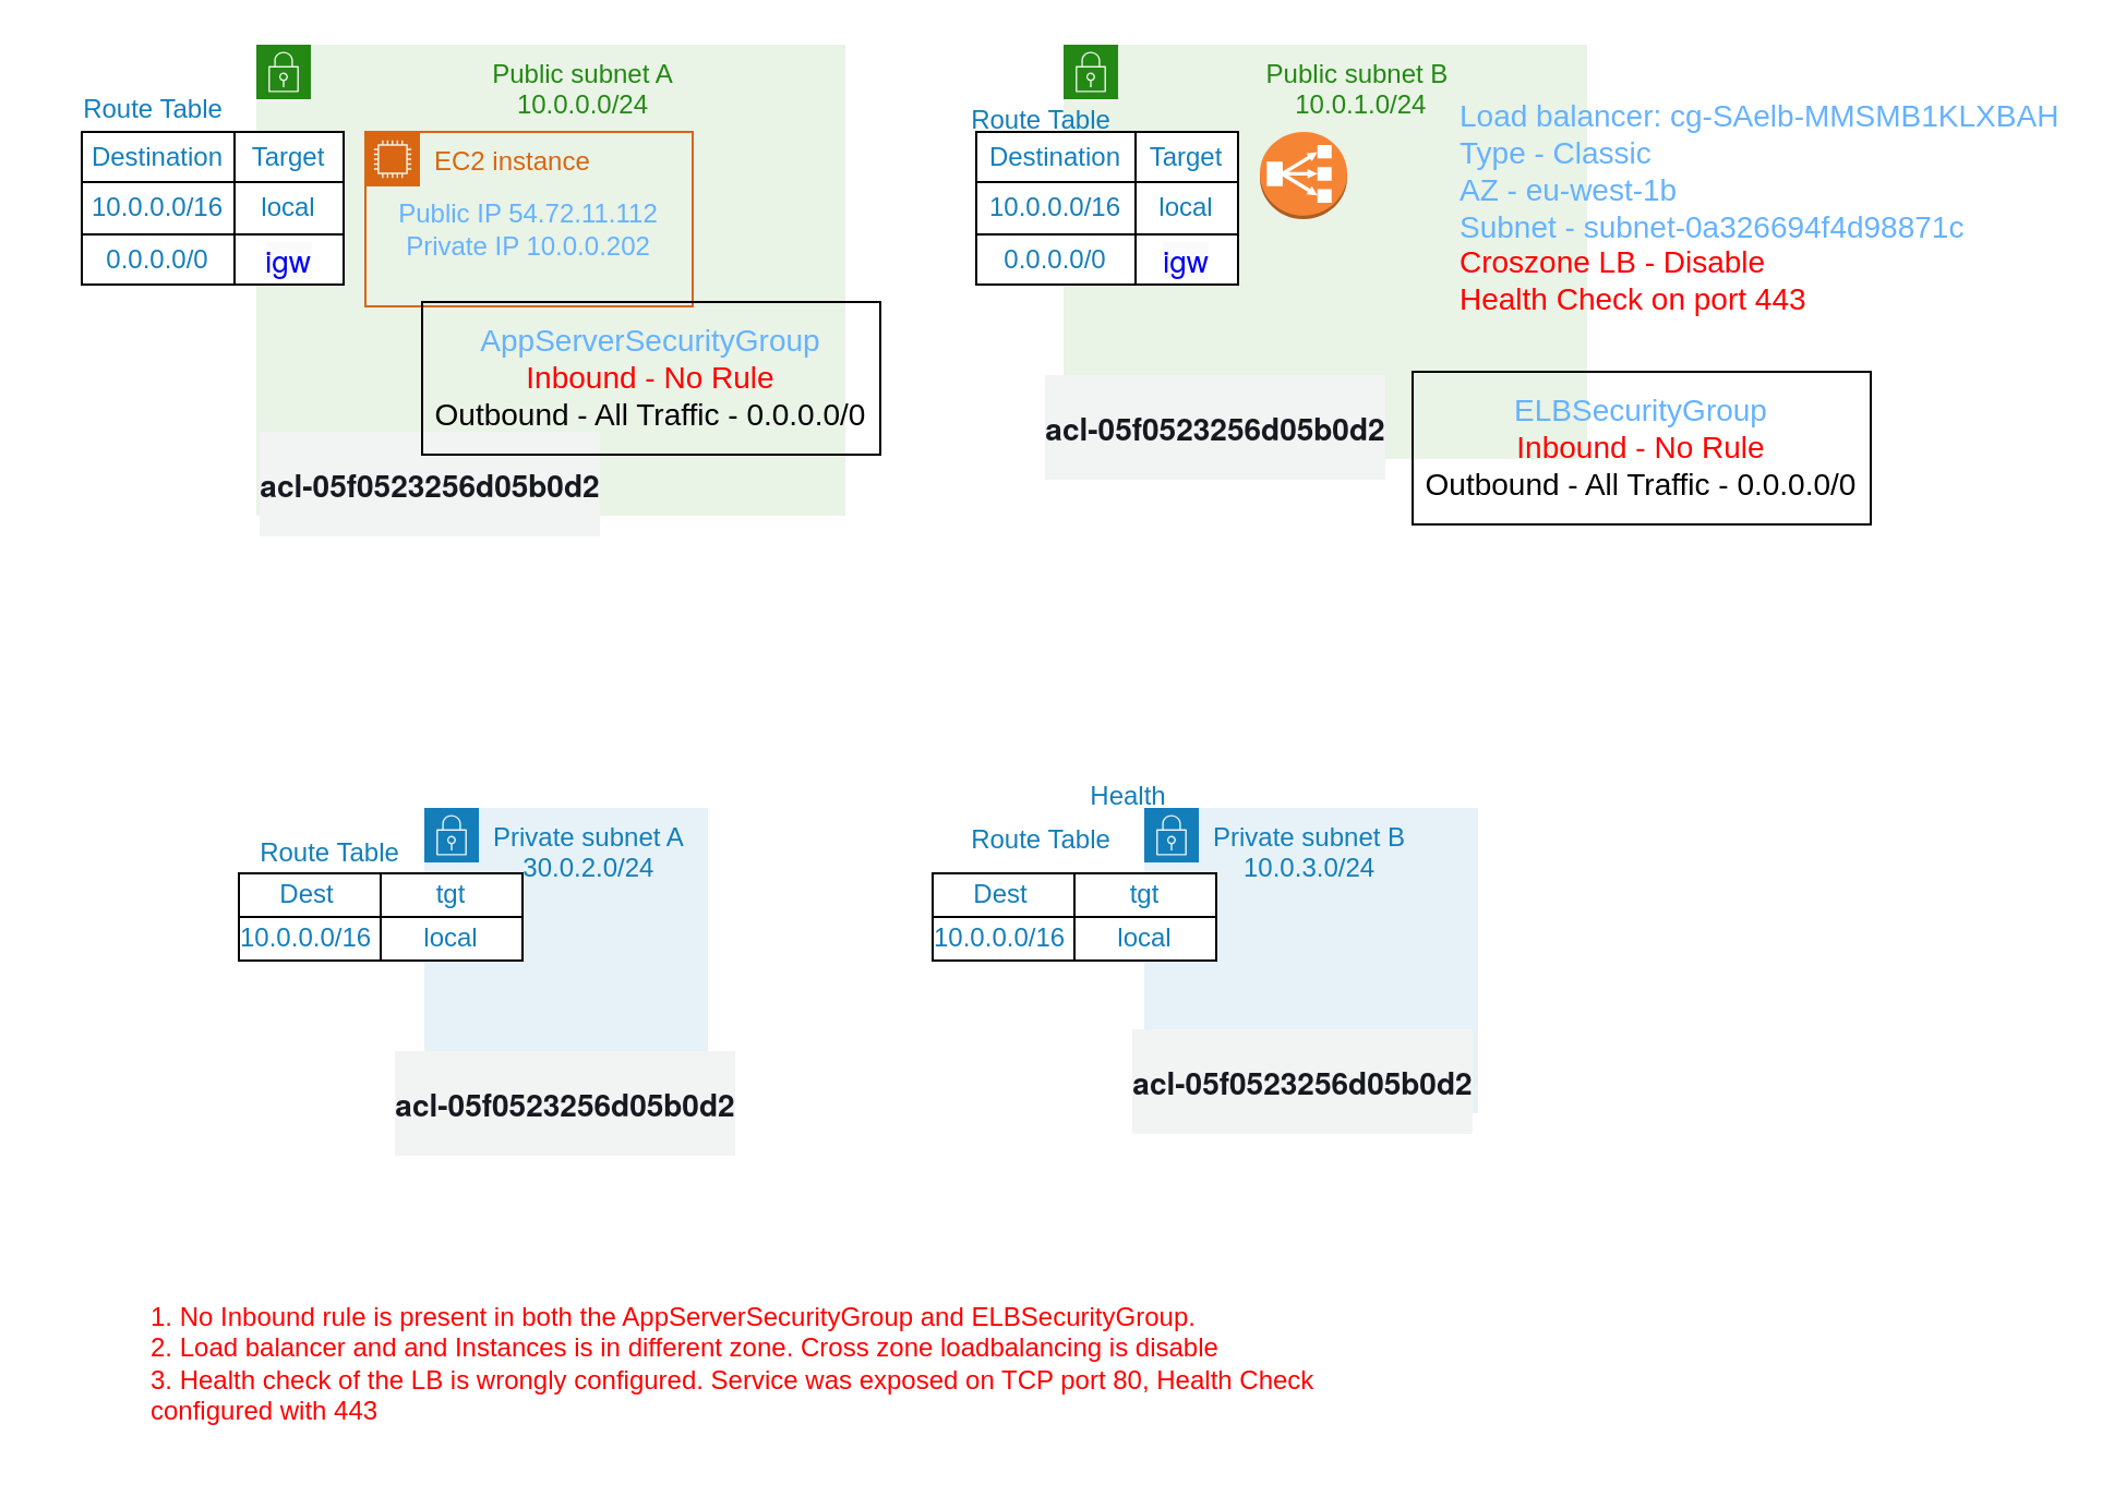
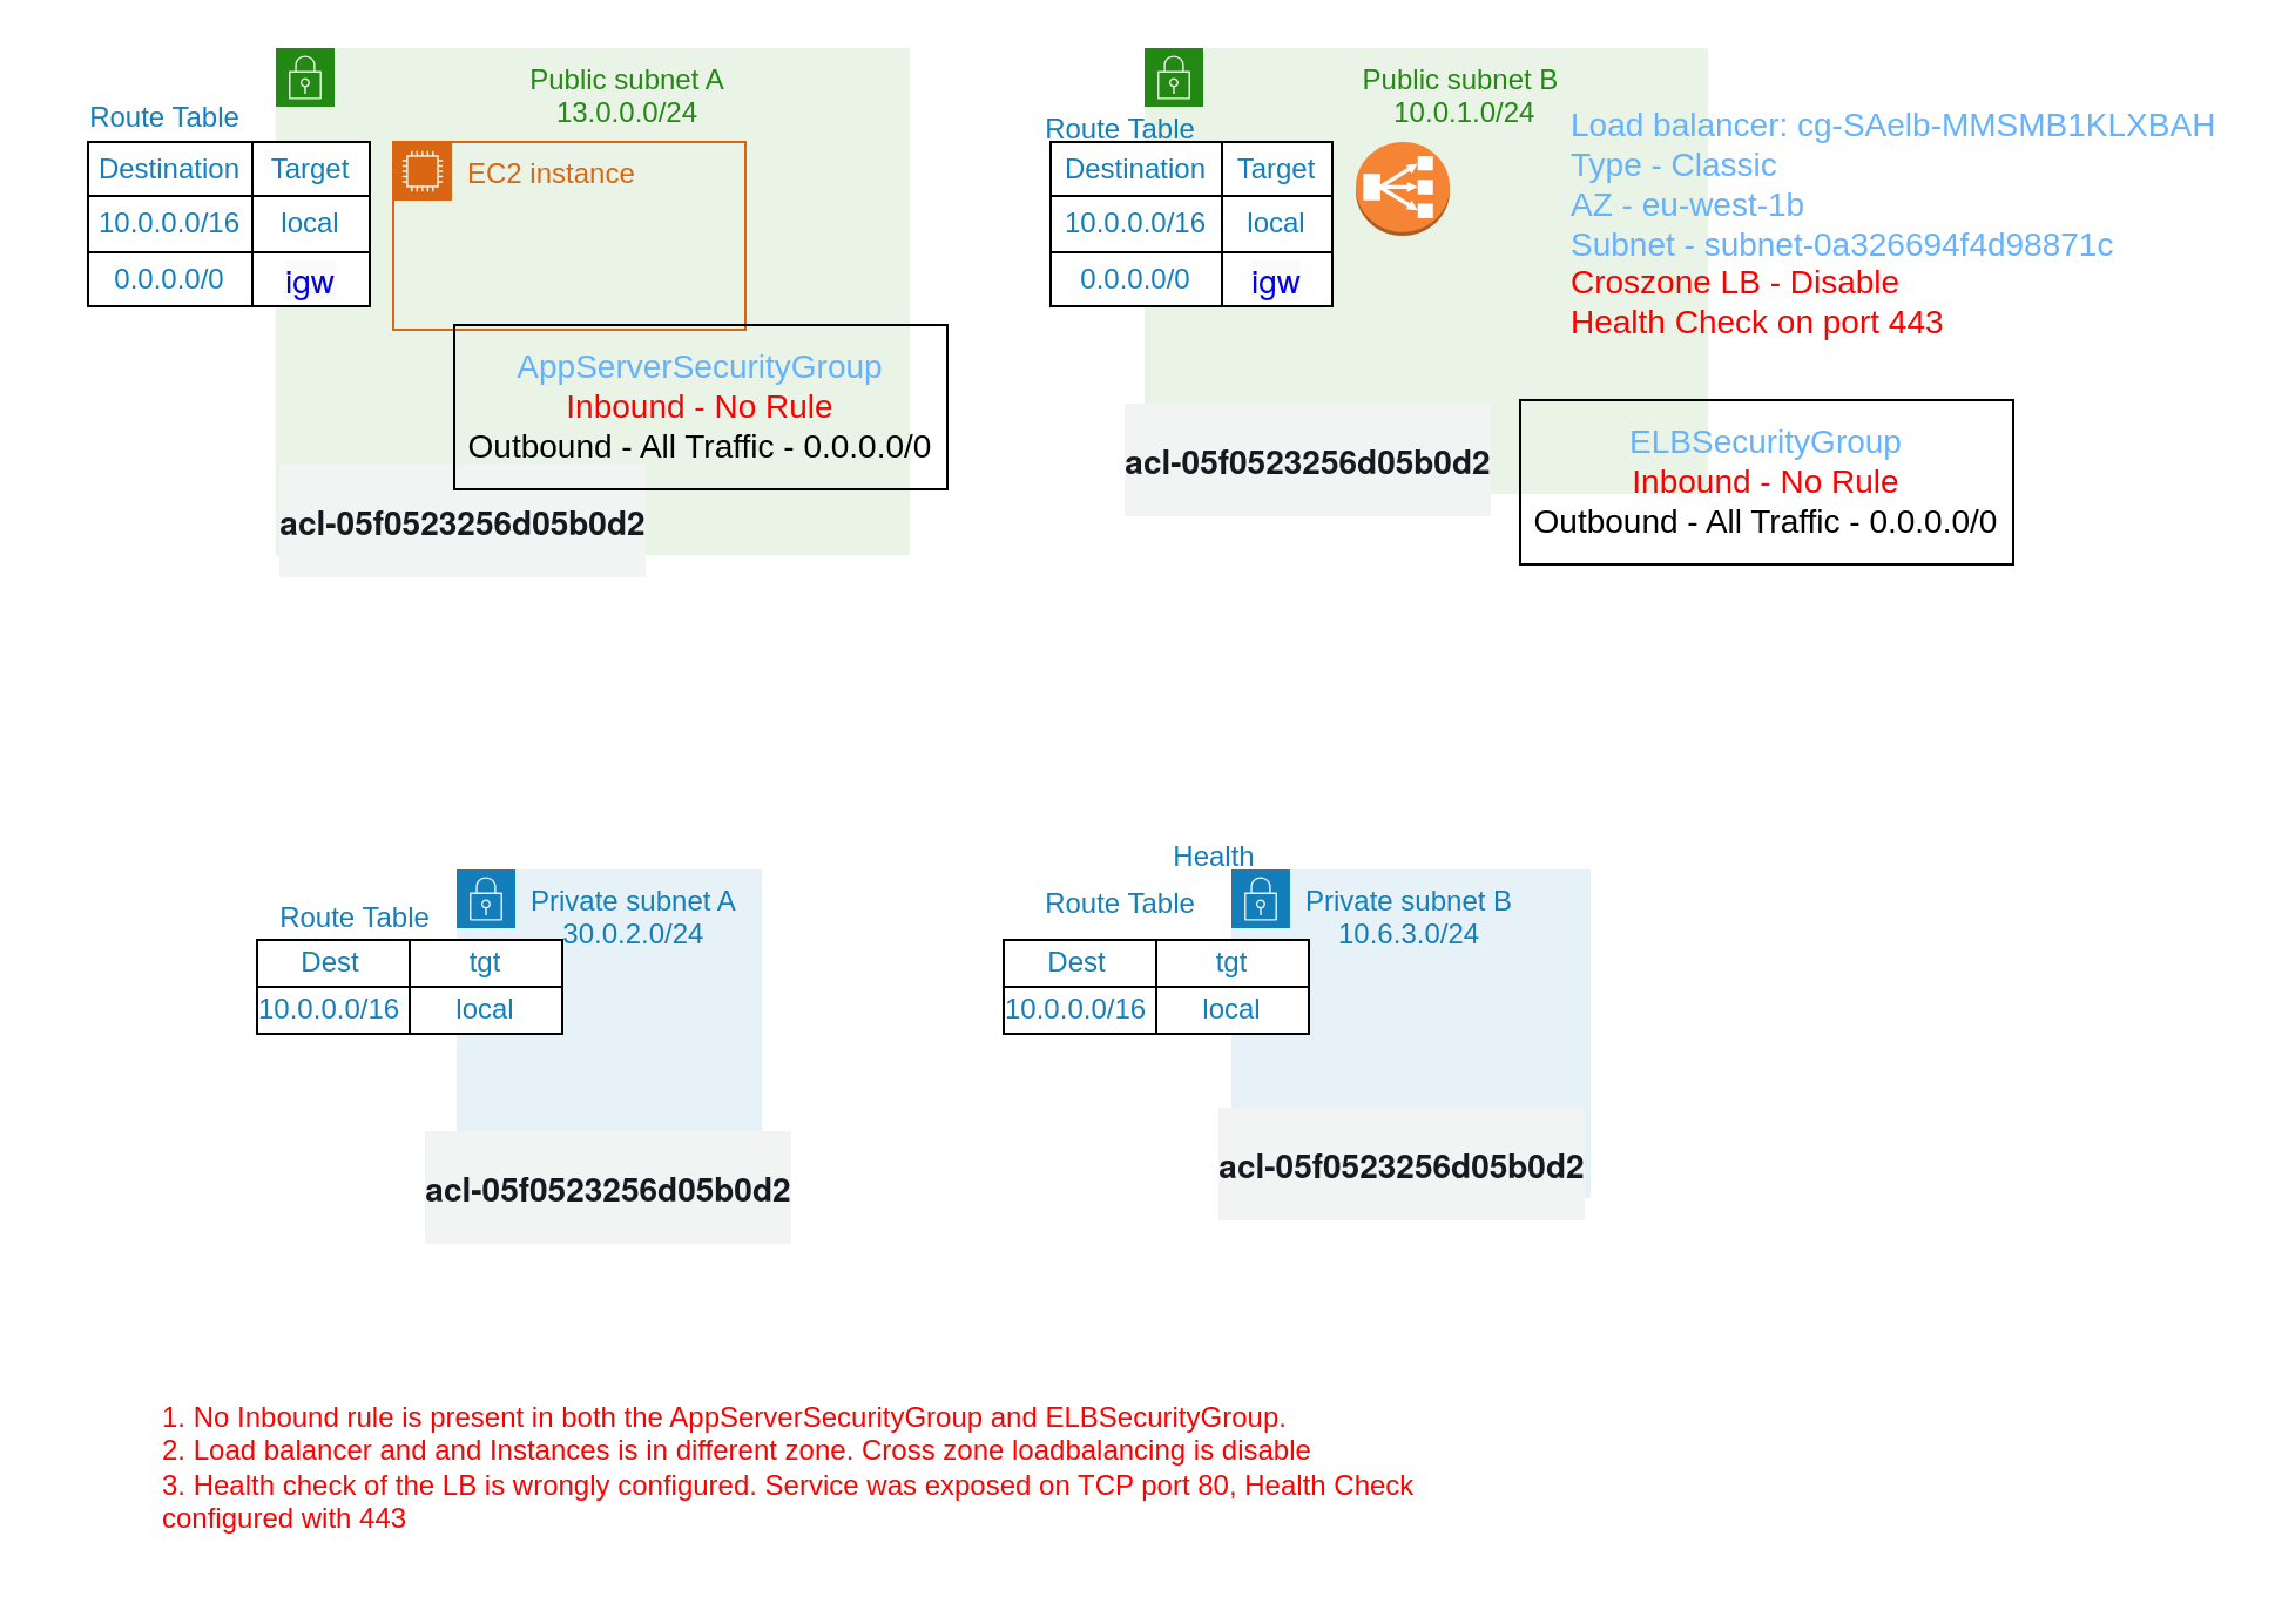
- <mxCell id="5" value="Public subnet A&lt;br&gt;10.0.0.0/24" style="points=[[0,0],[0.25,0],[0.5,0],[0.75,0],[1,0],[1,0.25],[1,0.5],[1,0.75],[1,1],[0.75,1],[0.5,1],[0.25,1],[0,1],[0,0.75],[0,0.5],[0,0.25]];outlineConnect=0;gradientColor=none;html=1;whiteSpace=wrap;fontSize=12;fontStyle=0;container=1;pointerEvents=0;collapsible=0;recursiveResize=0;shape=mxgraph.aws4.group;grIcon=mxgraph.aws4.group_security_group;grStroke=0;strokeColor=#248814;fillColor=#E9F3E6;verticalAlign=top;align=center;spacingLeft=30;fontColor=#248814;dashed=0;" vertex="1" parent="1"><mxGeometry x="117" y="20" width="270" height="216" as="geometry" /></mxCell>
+ <mxCell id="5" value="Public subnet A&lt;br&gt;13.0.0.0/24" style="points=[[0,0],[0.25,0],[0.5,0],[0.75,0],[1,0],[1,0.25],[1,0.5],[1,0.75],[1,1],[0.75,1],[0.5,1],[0.25,1],[0,1],[0,0.75],[0,0.5],[0,0.25]];outlineConnect=0;gradientColor=none;html=1;whiteSpace=wrap;fontSize=12;fontStyle=0;container=1;pointerEvents=0;collapsible=0;recursiveResize=0;shape=mxgraph.aws4.group;grIcon=mxgraph.aws4.group_security_group;grStroke=0;strokeColor=#248814;fillColor=#E9F3E6;verticalAlign=top;align=center;spacingLeft=30;fontColor=#248814;dashed=0;" vertex="1" parent="1"><mxGeometry x="117" y="20" width="270" height="216" as="geometry" /></mxCell>
- <mxCell id="7" value="Public IP 54.72.11.112&lt;br style=&quot;font-size: 12px;&quot;&gt;Private IP 10.0.0.202" style="text;html=1;strokeColor=none;fillColor=none;align=center;verticalAlign=middle;whiteSpace=wrap;rounded=0;fontSize=12;fontColor=#66B2FF;" vertex="1" parent="6"><mxGeometry y="30" width="150" height="30" as="geometry" /></mxCell>
- <mxCell id="3" value="&lt;div style=&quot;text-align: center;&quot;&gt;&lt;span style=&quot;background-color: initial;&quot;&gt;Private subnet B&lt;/span&gt;&lt;/div&gt;&lt;div style=&quot;text-align: center;&quot;&gt;&lt;span style=&quot;background-color: initial;&quot;&gt;10.0.3.0/24&lt;/span&gt;&lt;/div&gt;" style="points=[[0,0],[0.25,0],[0.5,0],[0.75,0],[1,0],[1,0.25],[1,0.5],[1,0.75],[1,1],[0.75,1],[0.5,1],[0.25,1],[0,1],[0,0.75],[0,0.5],[0,0.25]];outlineConnect=0;gradientColor=none;html=1;whiteSpace=wrap;fontSize=12;fontStyle=0;container=1;pointerEvents=0;collapsible=0;recursiveResize=0;shape=mxgraph.aws4.group;grIcon=mxgraph.aws4.group_security_group;grStroke=0;strokeColor=#147EBA;fillColor=#E6F2F8;verticalAlign=top;align=left;spacingLeft=30;fontColor=#147EBA;dashed=0;" vertex="1" parent="1"><mxGeometry x="524" y="370" width="153" height="140" as="geometry" /></mxCell>
+ <mxCell id="3" value="&lt;div style=&quot;text-align: center;&quot;&gt;&lt;span style=&quot;background-color: initial;&quot;&gt;Private subnet B&lt;/span&gt;&lt;/div&gt;&lt;div style=&quot;text-align: center;&quot;&gt;&lt;span style=&quot;background-color: initial;&quot;&gt;10.6.3.0/24&lt;/span&gt;&lt;/div&gt;" style="points=[[0,0],[0.25,0],[0.5,0],[0.75,0],[1,0],[1,0.25],[1,0.5],[1,0.75],[1,1],[0.75,1],[0.5,1],[0.25,1],[0,1],[0,0.75],[0,0.5],[0,0.25]];outlineConnect=0;gradientColor=none;html=1;whiteSpace=wrap;fontSize=12;fontStyle=0;container=1;pointerEvents=0;collapsible=0;recursiveResize=0;shape=mxgraph.aws4.group;grIcon=mxgraph.aws4.group_security_group;grStroke=0;strokeColor=#147EBA;fillColor=#E6F2F8;verticalAlign=top;align=left;spacingLeft=30;fontColor=#147EBA;dashed=0;" vertex="1" parent="1"><mxGeometry x="524" y="370" width="153" height="140" as="geometry" /></mxCell>
